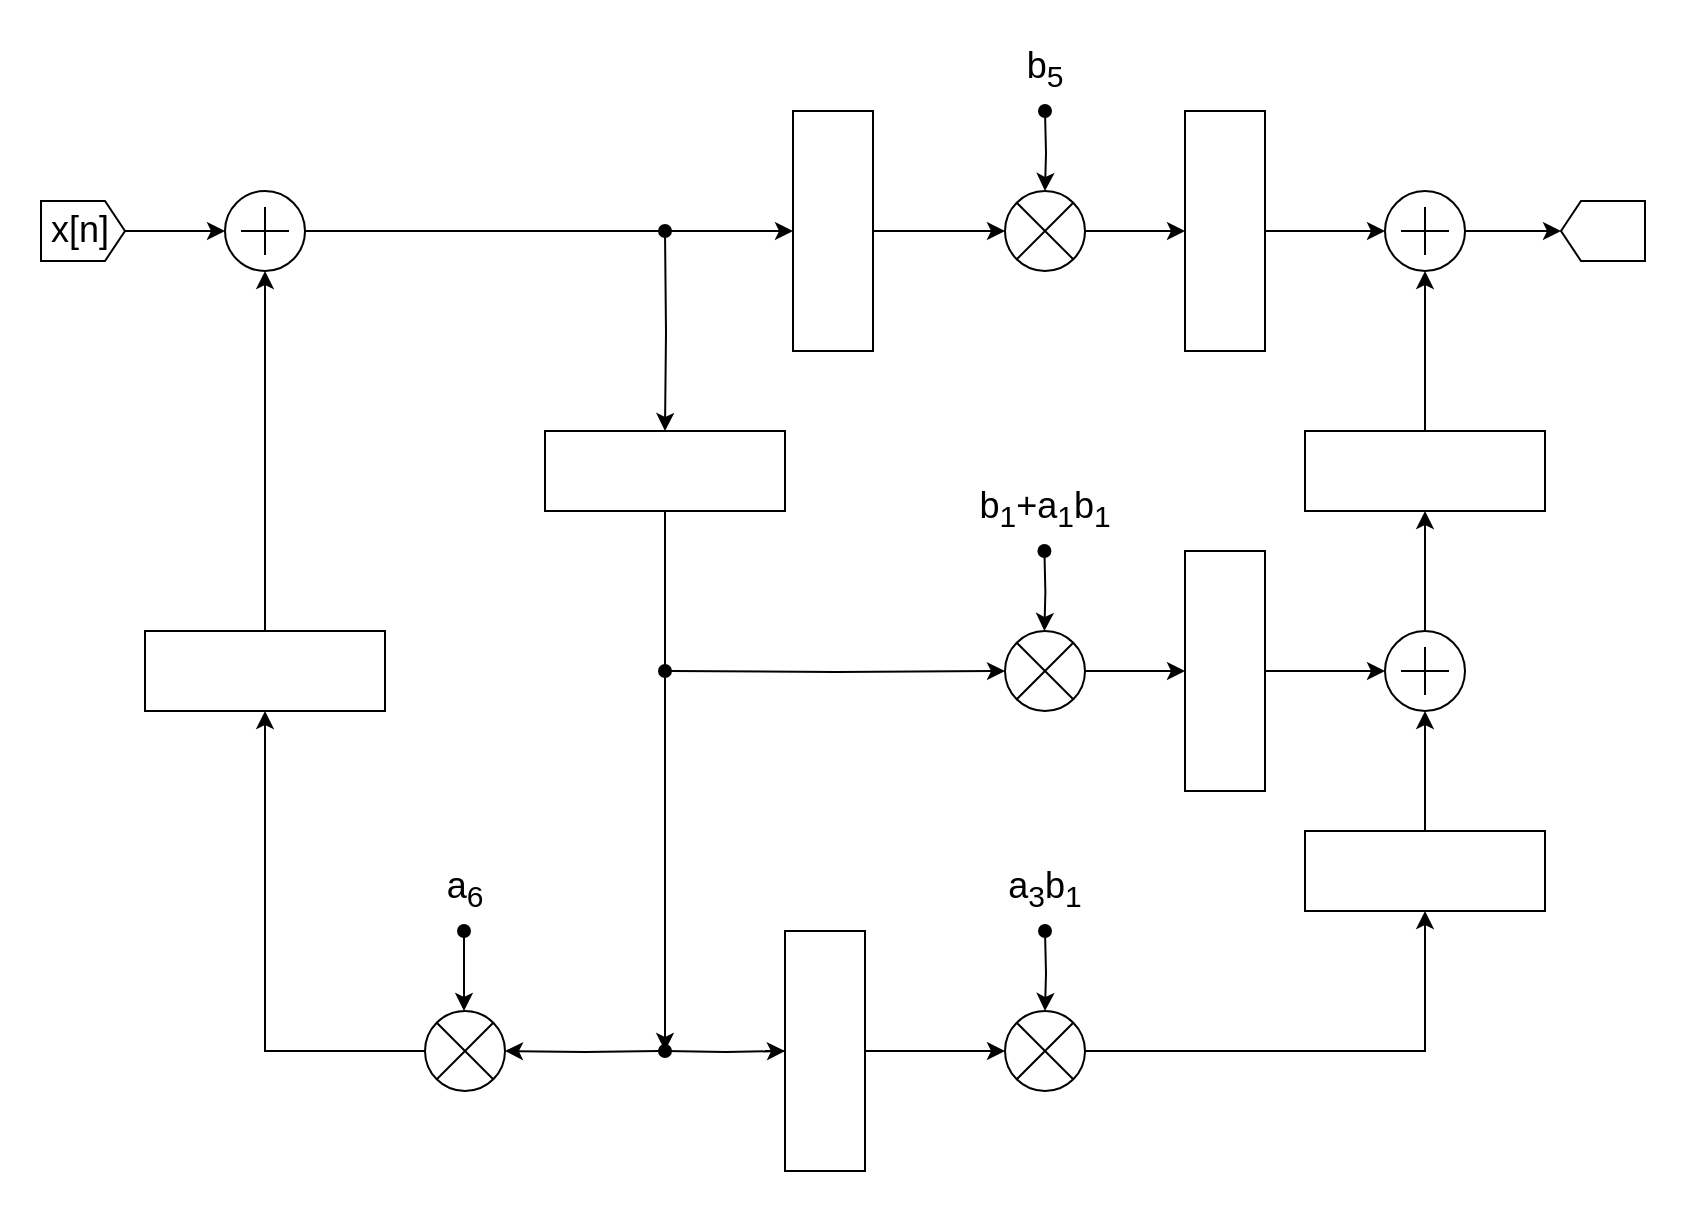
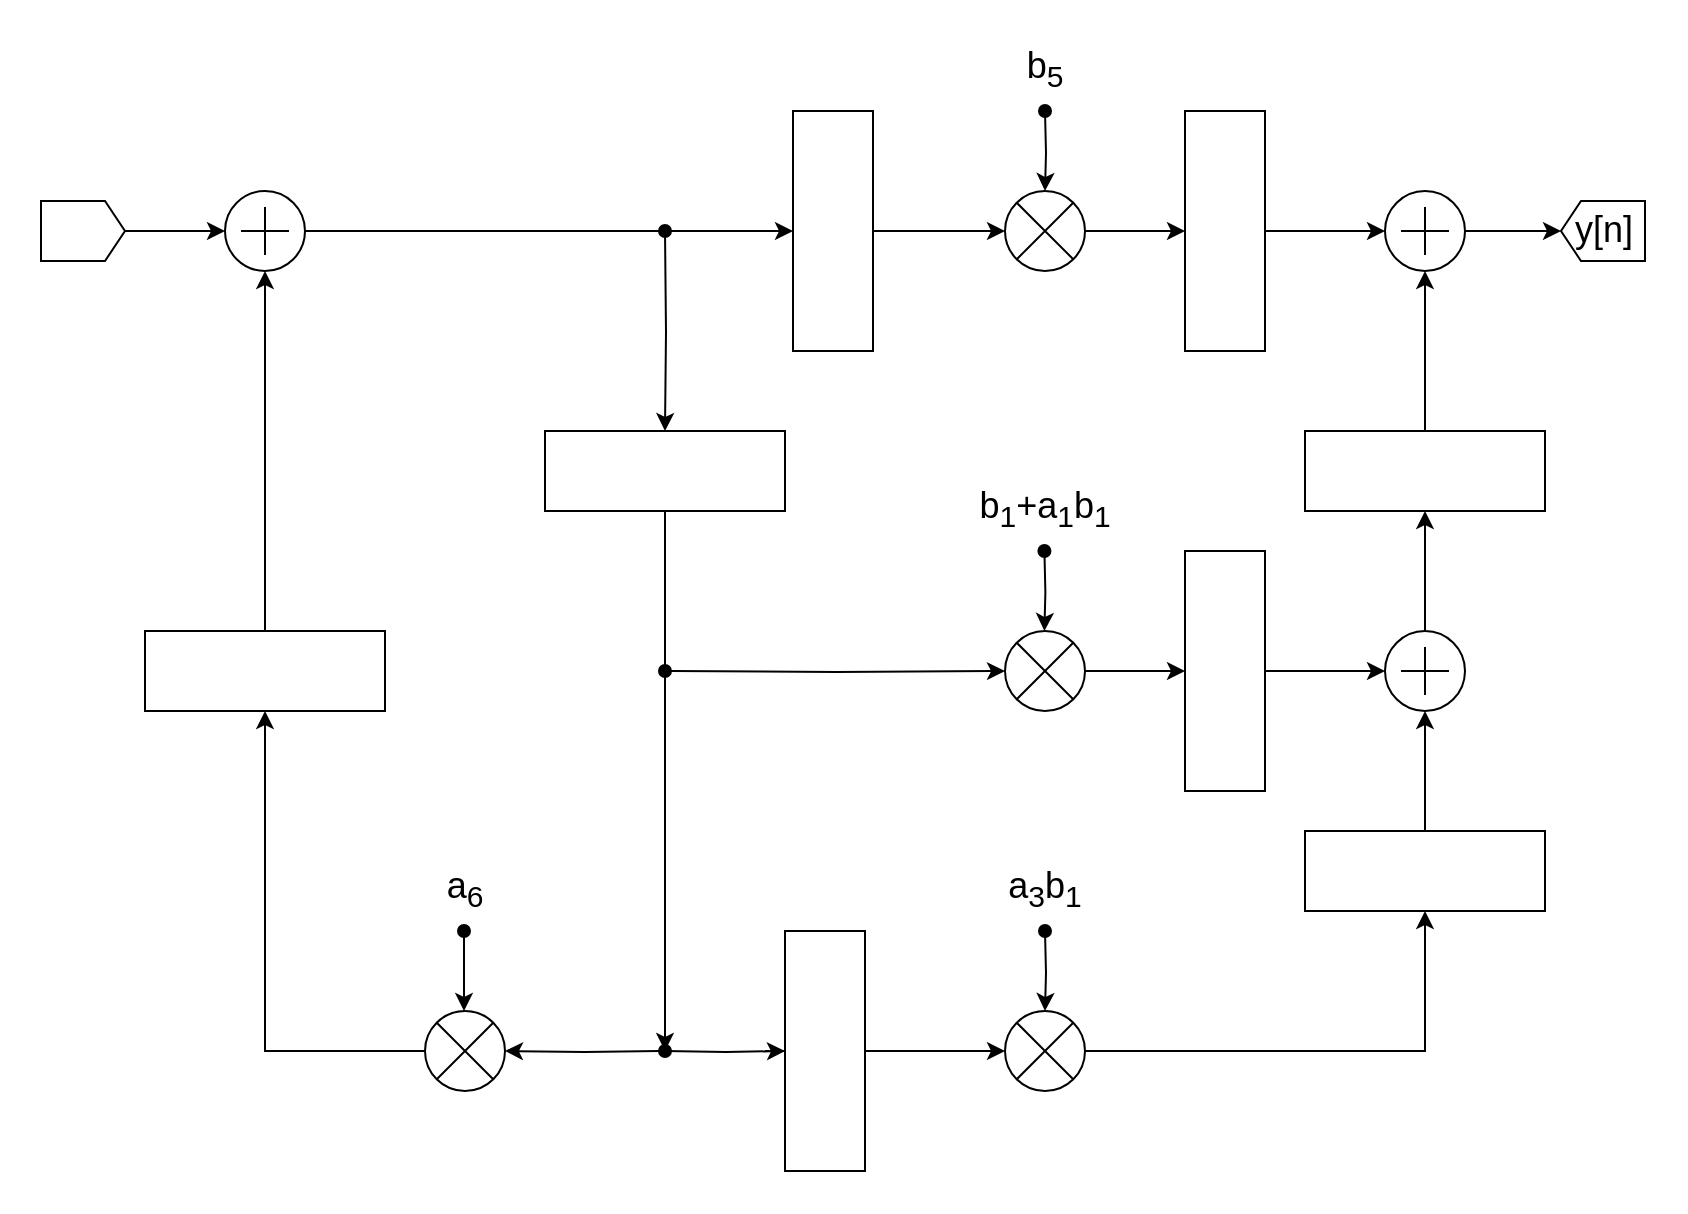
- <mxCell id="15" value="&lt;font style=&quot;font-size: 18px&quot;&gt;x[n]&lt;/font&gt;" style="text;html=1;strokeColor=none;fillColor=none;align=center;verticalAlign=middle;whiteSpace=wrap;rounded=0;" parent="1" vertex="1"><mxGeometry x="20" y="105" width="40" height="20" as="geometry" /></mxCell>
+ <mxCell id="16" value="&lt;font style=&quot;font-size: 18px&quot;&gt;y[n]&lt;/font&gt;" style="text;html=1;strokeColor=none;fillColor=none;align=center;verticalAlign=middle;whiteSpace=wrap;rounded=0;" parent="1" vertex="1"><mxGeometry x="782" y="105" width="40" height="20" as="geometry" /></mxCell>
